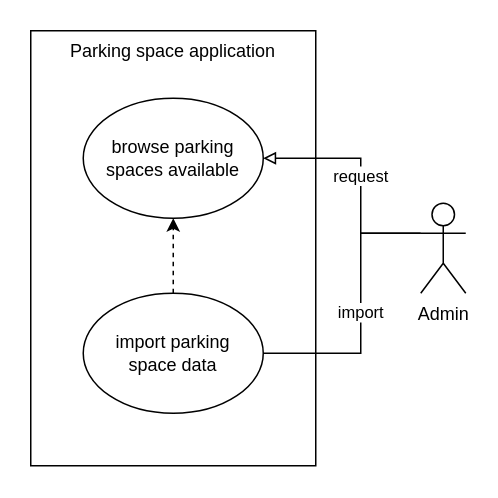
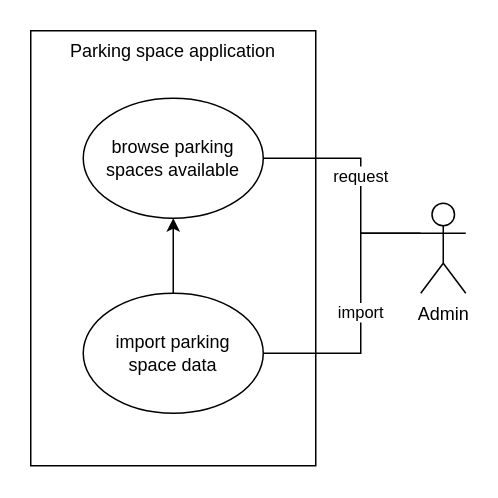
- <mxCell id="3" value="request" style="edgeStyle=orthogonalEdgeStyle;rounded=0;orthogonalLoop=1;jettySize=auto;html=1;exitX=0;exitY=0.333;exitDx=0;exitDy=0;exitPerimeter=0;entryX=1;entryY=0.5;entryDx=0;entryDy=0;curved=0;endArrow=block;endFill=0;" edge="1" parent="1" source="5" target="6"><mxGeometry relative="1" as="geometry"><Array as="points"><mxPoint x="240" y="155" /><mxPoint x="240" y="105" /></Array></mxGeometry></mxCell>
+ <mxCell id="3" value="request" style="edgeStyle=orthogonalEdgeStyle;rounded=0;orthogonalLoop=1;jettySize=auto;html=1;exitX=0;exitY=0.333;exitDx=0;exitDy=0;exitPerimeter=0;entryX=1;entryY=0.5;entryDx=0;entryDy=0;curved=0;endArrow=none;endFill=0;" edge="1" parent="1" source="5" target="6"><mxGeometry relative="1" as="geometry"><Array as="points"><mxPoint x="240" y="155" /><mxPoint x="240" y="105" /></Array></mxGeometry></mxCell>
- <mxCell id="7" style="edgeStyle=orthogonalEdgeStyle;rounded=0;orthogonalLoop=1;jettySize=auto;html=1;exitX=0.5;exitY=0;exitDx=0;exitDy=0;entryX=0.5;entryY=1;entryDx=0;entryDy=0;dashed=1;" edge="1" parent="1" source="8" target="6"><mxGeometry relative="1" as="geometry" /></mxCell>
+ <mxCell id="7" style="edgeStyle=orthogonalEdgeStyle;rounded=0;orthogonalLoop=1;jettySize=auto;html=1;exitX=0.5;exitY=0;exitDx=0;exitDy=0;entryX=0.5;entryY=1;entryDx=0;entryDy=0;" edge="1" parent="1" source="8" target="6"><mxGeometry relative="1" as="geometry" /></mxCell>
